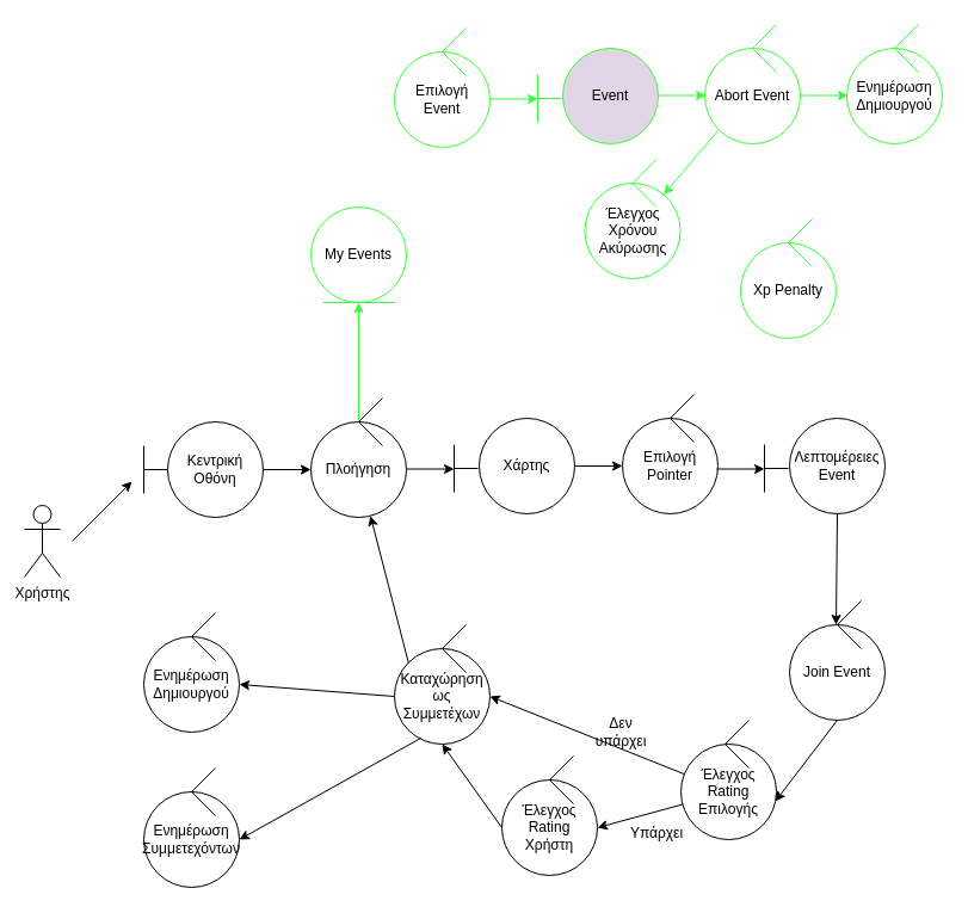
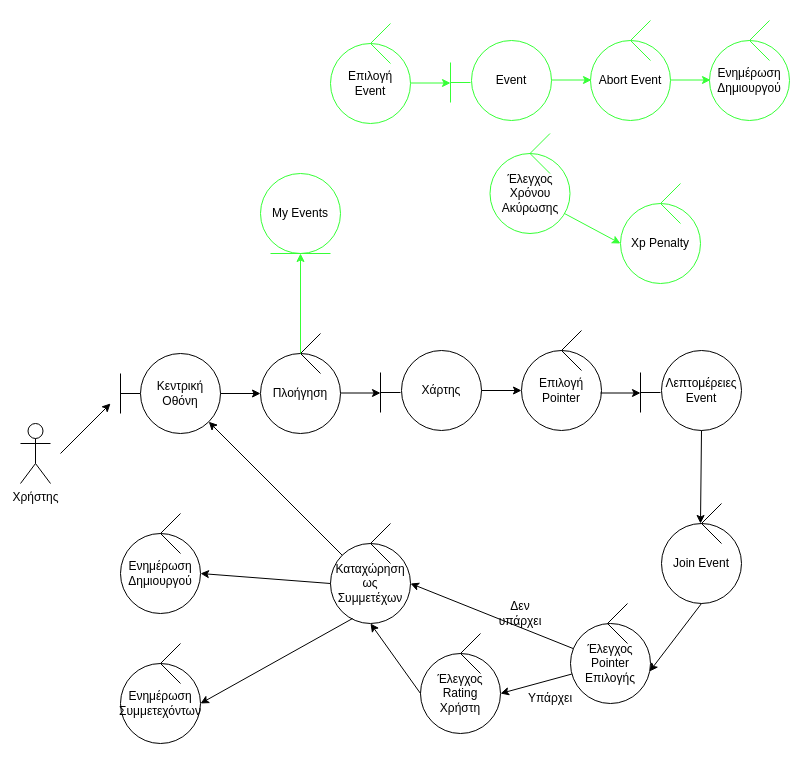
- <mxCell id="59" value="Event " style="ellipse;whiteSpace=wrap;html=1;aspect=fixed;strokeColor=#36FF36;fillColor=#e1d5e7;" vertex="1" parent="1"><mxGeometry x="471" y="40" width="80" height="80" as="geometry" /></mxCell>
+ <mxCell id="59" value="Event " style="ellipse;whiteSpace=wrap;html=1;aspect=fixed;strokeColor=#36FF36;" vertex="1" parent="1"><mxGeometry x="471" y="40" width="80" height="80" as="geometry" /></mxCell>
- <mxCell id="72" value="" style="endArrow=classic;html=1;rounded=0;exitX=0;exitY=1;exitDx=0;exitDy=0;strokeColor=#36FF36;" edge="1" parent="1" source="61" target="69"><mxGeometry width="50" height="50" relative="1" as="geometry"><mxPoint x="450.5" y="192.5" as="sourcePoint" /><mxPoint x="490.5" y="192.5" as="targetPoint" /></mxGeometry></mxCell>
+ <mxCell id="76" value="" style="endArrow=classic;html=1;rounded=0;exitX=0.931;exitY=0.75;exitDx=0;exitDy=0;entryX=0;entryY=0.5;entryDx=0;entryDy=0;exitPerimeter=0;strokeColor=#36FF36;" edge="1" parent="1" source="69" target="73"><mxGeometry width="50" height="50" relative="1" as="geometry"><mxPoint x="611.716" y="118.284" as="sourcePoint" /><mxPoint x="565.532" y="172.63" as="targetPoint" /></mxGeometry></mxCell>
- <mxCell id="48" value="" style="endArrow=classic;html=1;rounded=0;exitX=0;exitY=0;exitDx=0;exitDy=0;" edge="1" parent="1" source="36" target="7"><mxGeometry width="50" height="50" relative="1" as="geometry"><mxPoint x="380" y="473" as="sourcePoint" /><mxPoint x="430" y="423" as="targetPoint" /></mxGeometry></mxCell>
+ <mxCell id="48" value="" style="endArrow=classic;html=1;rounded=0;exitX=0;exitY=0;exitDx=0;exitDy=0;" edge="1" parent="1" source="36" target="6"><mxGeometry width="50" height="50" relative="1" as="geometry"><mxPoint x="380" y="473" as="sourcePoint" /><mxPoint x="430" y="423" as="targetPoint" /></mxGeometry></mxCell>
- <mxCell id="27" value="Έλεγχος Rating Επιλογής" style="ellipse;whiteSpace=wrap;html=1;aspect=fixed;" vertex="1" parent="1"><mxGeometry x="570" y="623" width="80" height="80" as="geometry" /></mxCell>
+ <mxCell id="27" value="Έλεγχος Pointer Επιλογής" style="ellipse;whiteSpace=wrap;html=1;aspect=fixed;" vertex="1" parent="1"><mxGeometry x="570" y="623" width="80" height="80" as="geometry" /></mxCell>
